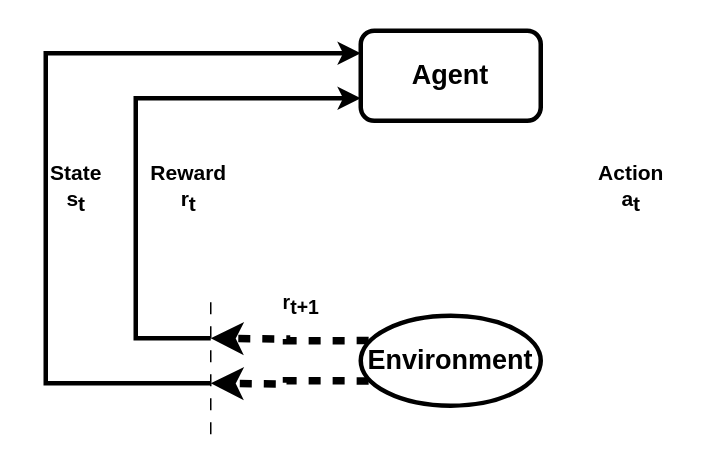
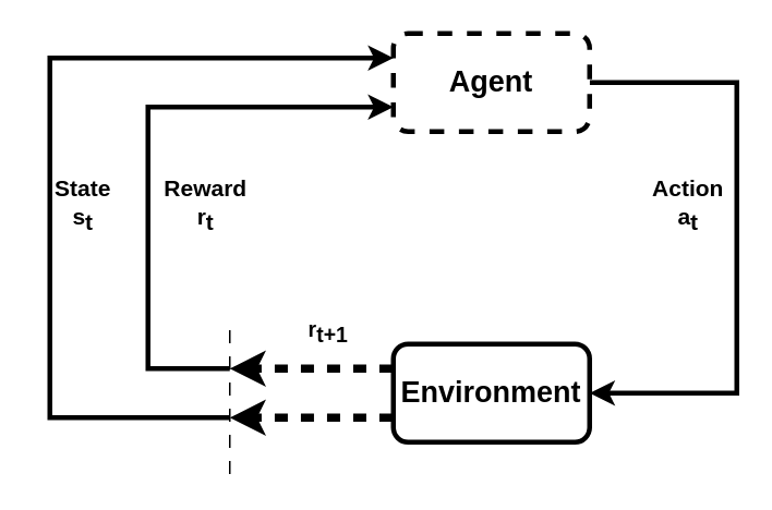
- <mxCell id="3" value="Agent" style="rounded=1;whiteSpace=wrap;html=1;fontSize=18;fontStyle=1;strokeWidth=3;" vertex="1" parent="1"><mxGeometry x="240" y="20" width="120" height="60" as="geometry" /></mxCell>
+ <mxCell id="3" value="Agent" style="rounded=1;whiteSpace=wrap;html=1;fontSize=18;fontStyle=1;strokeWidth=3;dashed=1;" vertex="1" parent="1"><mxGeometry x="240" y="20" width="120" height="60" as="geometry" /></mxCell>
+ <mxCell id="2" style="edgeStyle=orthogonalEdgeStyle;rounded=0;orthogonalLoop=1;jettySize=auto;html=1;exitX=1;exitY=0.5;exitDx=0;exitDy=0;entryX=1;entryY=0.5;entryDx=0;entryDy=0;strokeWidth=3;" edge="1" parent="1" source="3" target="8"><mxGeometry relative="1" as="geometry"><Array as="points"><mxPoint x="450" y="50" /><mxPoint x="450" y="240" /></Array></mxGeometry></mxCell>
- <mxCell id="8" value="Environment" style="ellipse;whiteSpace=wrap;html=1;fontSize=18;fontStyle=1;strokeWidth=3;" vertex="1" parent="1"><mxGeometry x="240" y="210" width="120" height="60" as="geometry" /></mxCell>
+ <mxCell id="8" value="Environment" style="rounded=1;whiteSpace=wrap;html=1;fontSize=18;fontStyle=1;strokeWidth=3;" vertex="1" parent="1"><mxGeometry x="240" y="210" width="120" height="60" as="geometry" /></mxCell>
